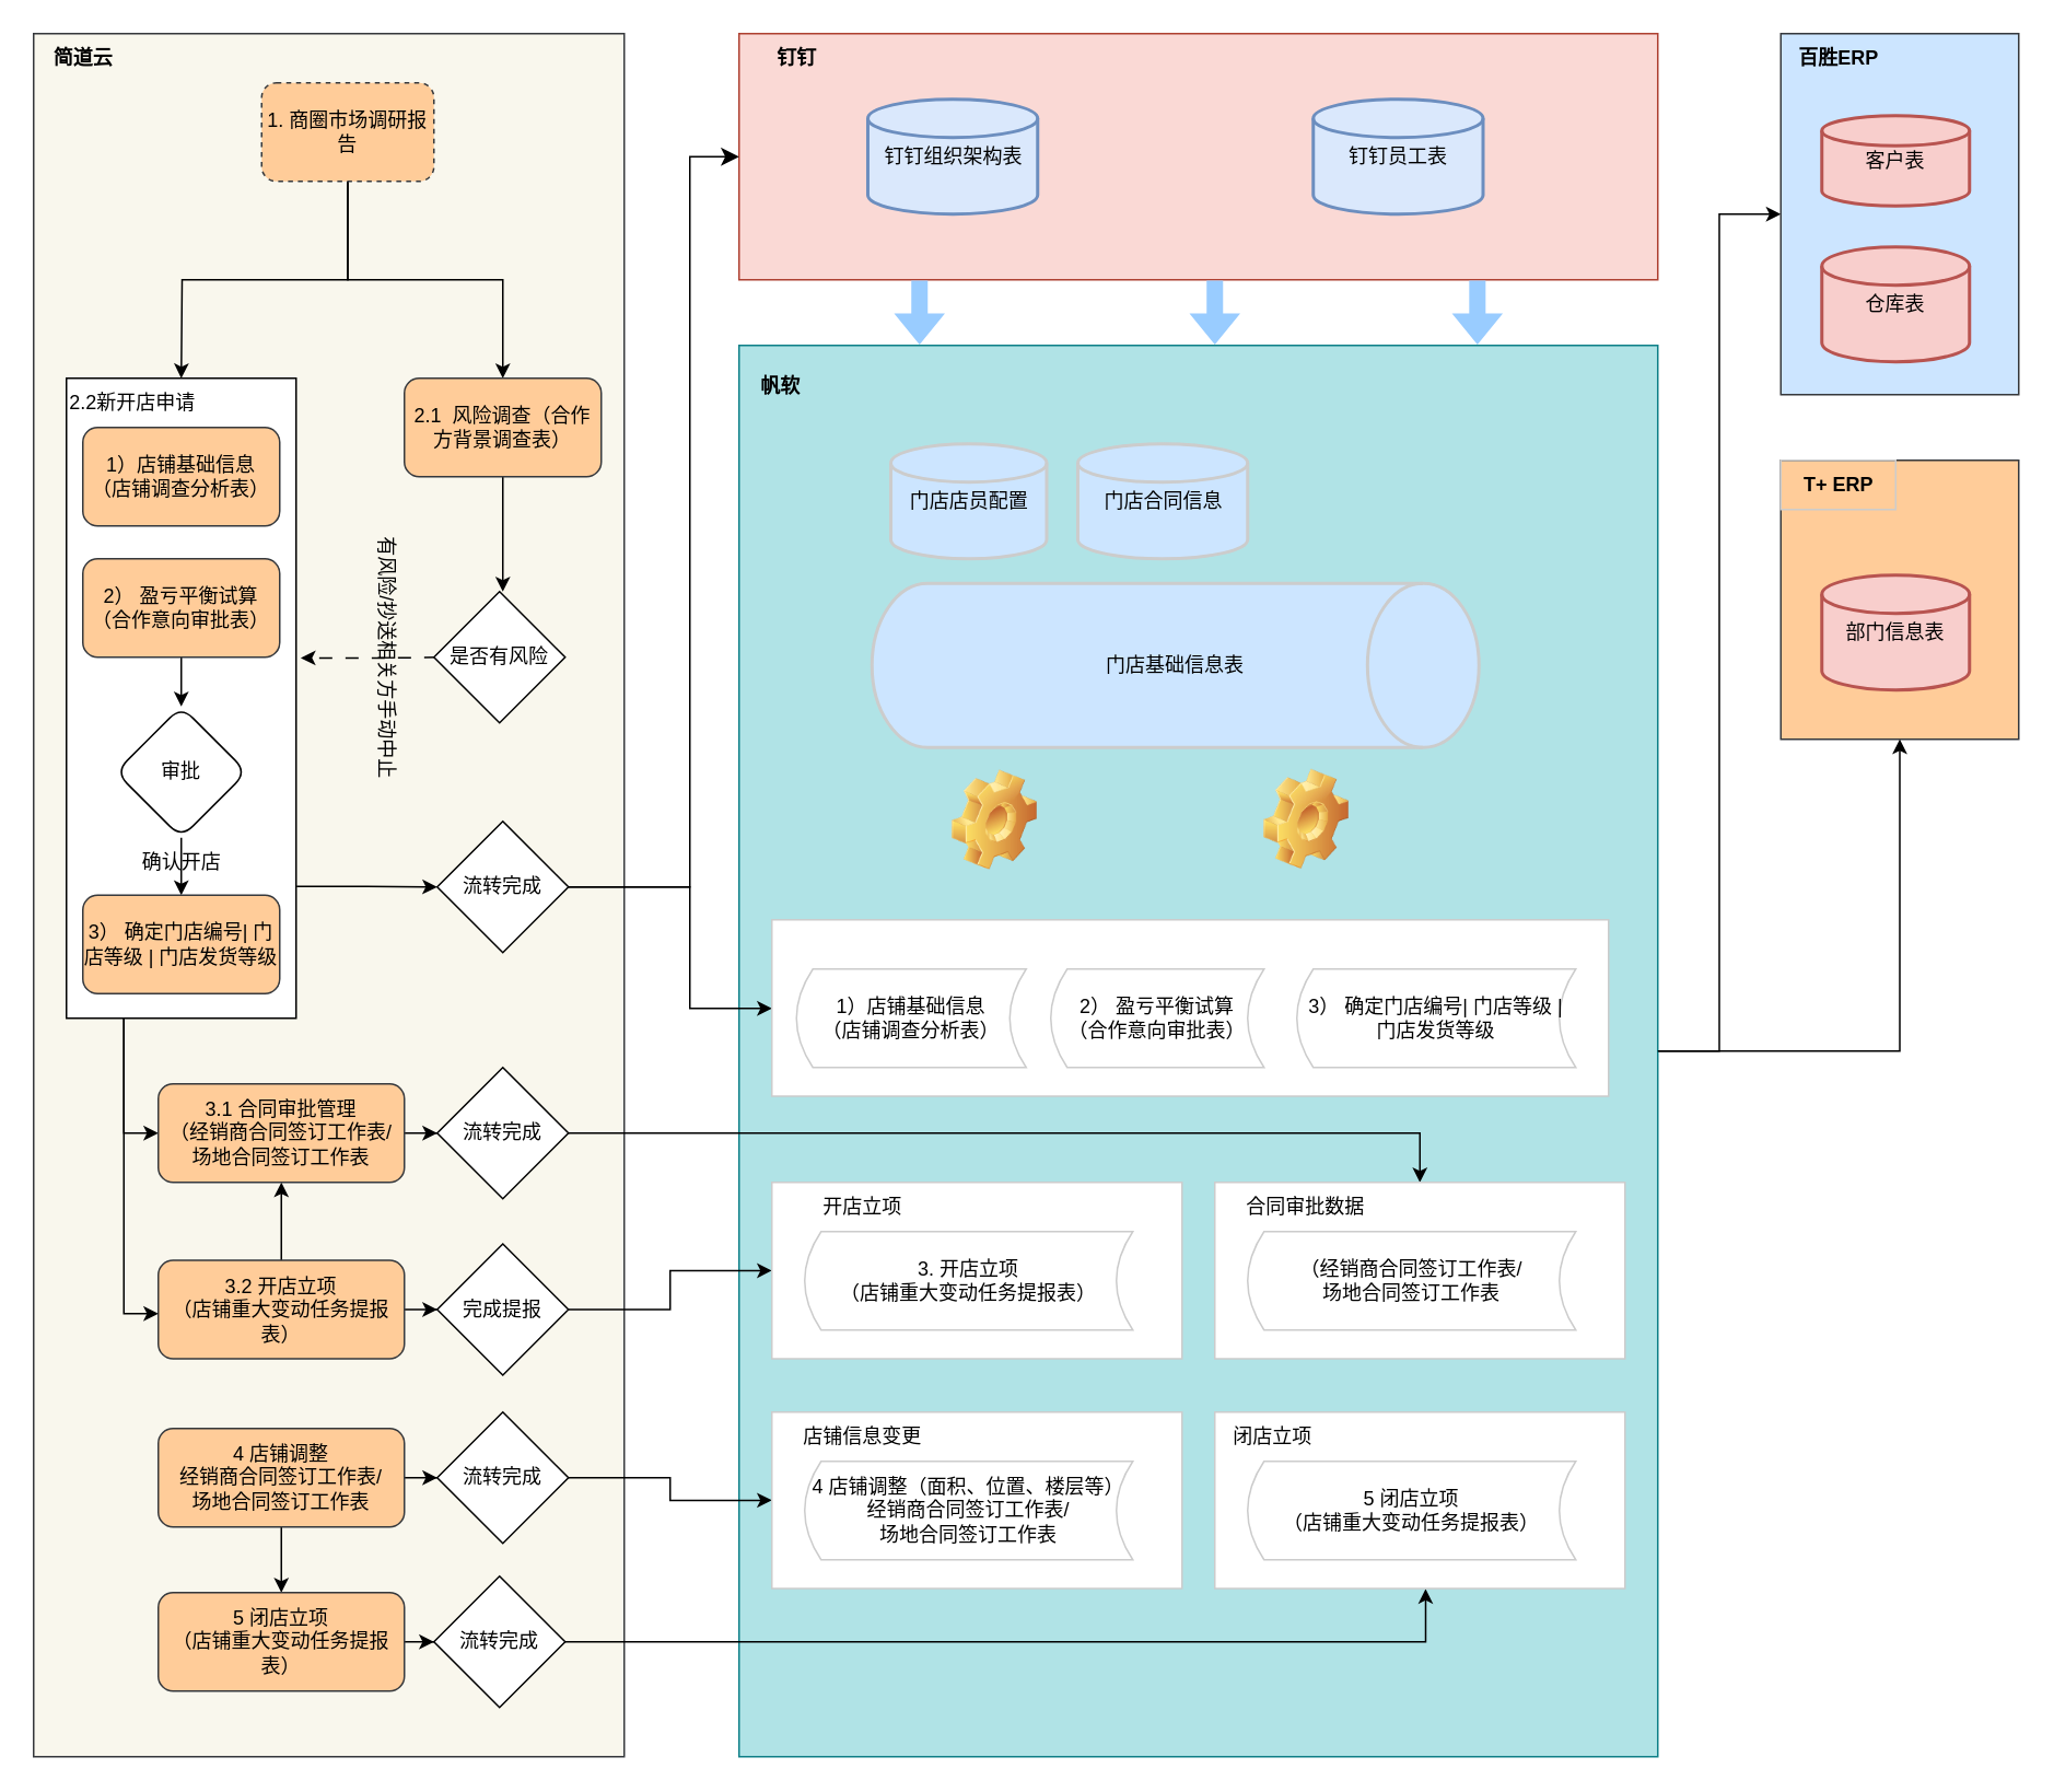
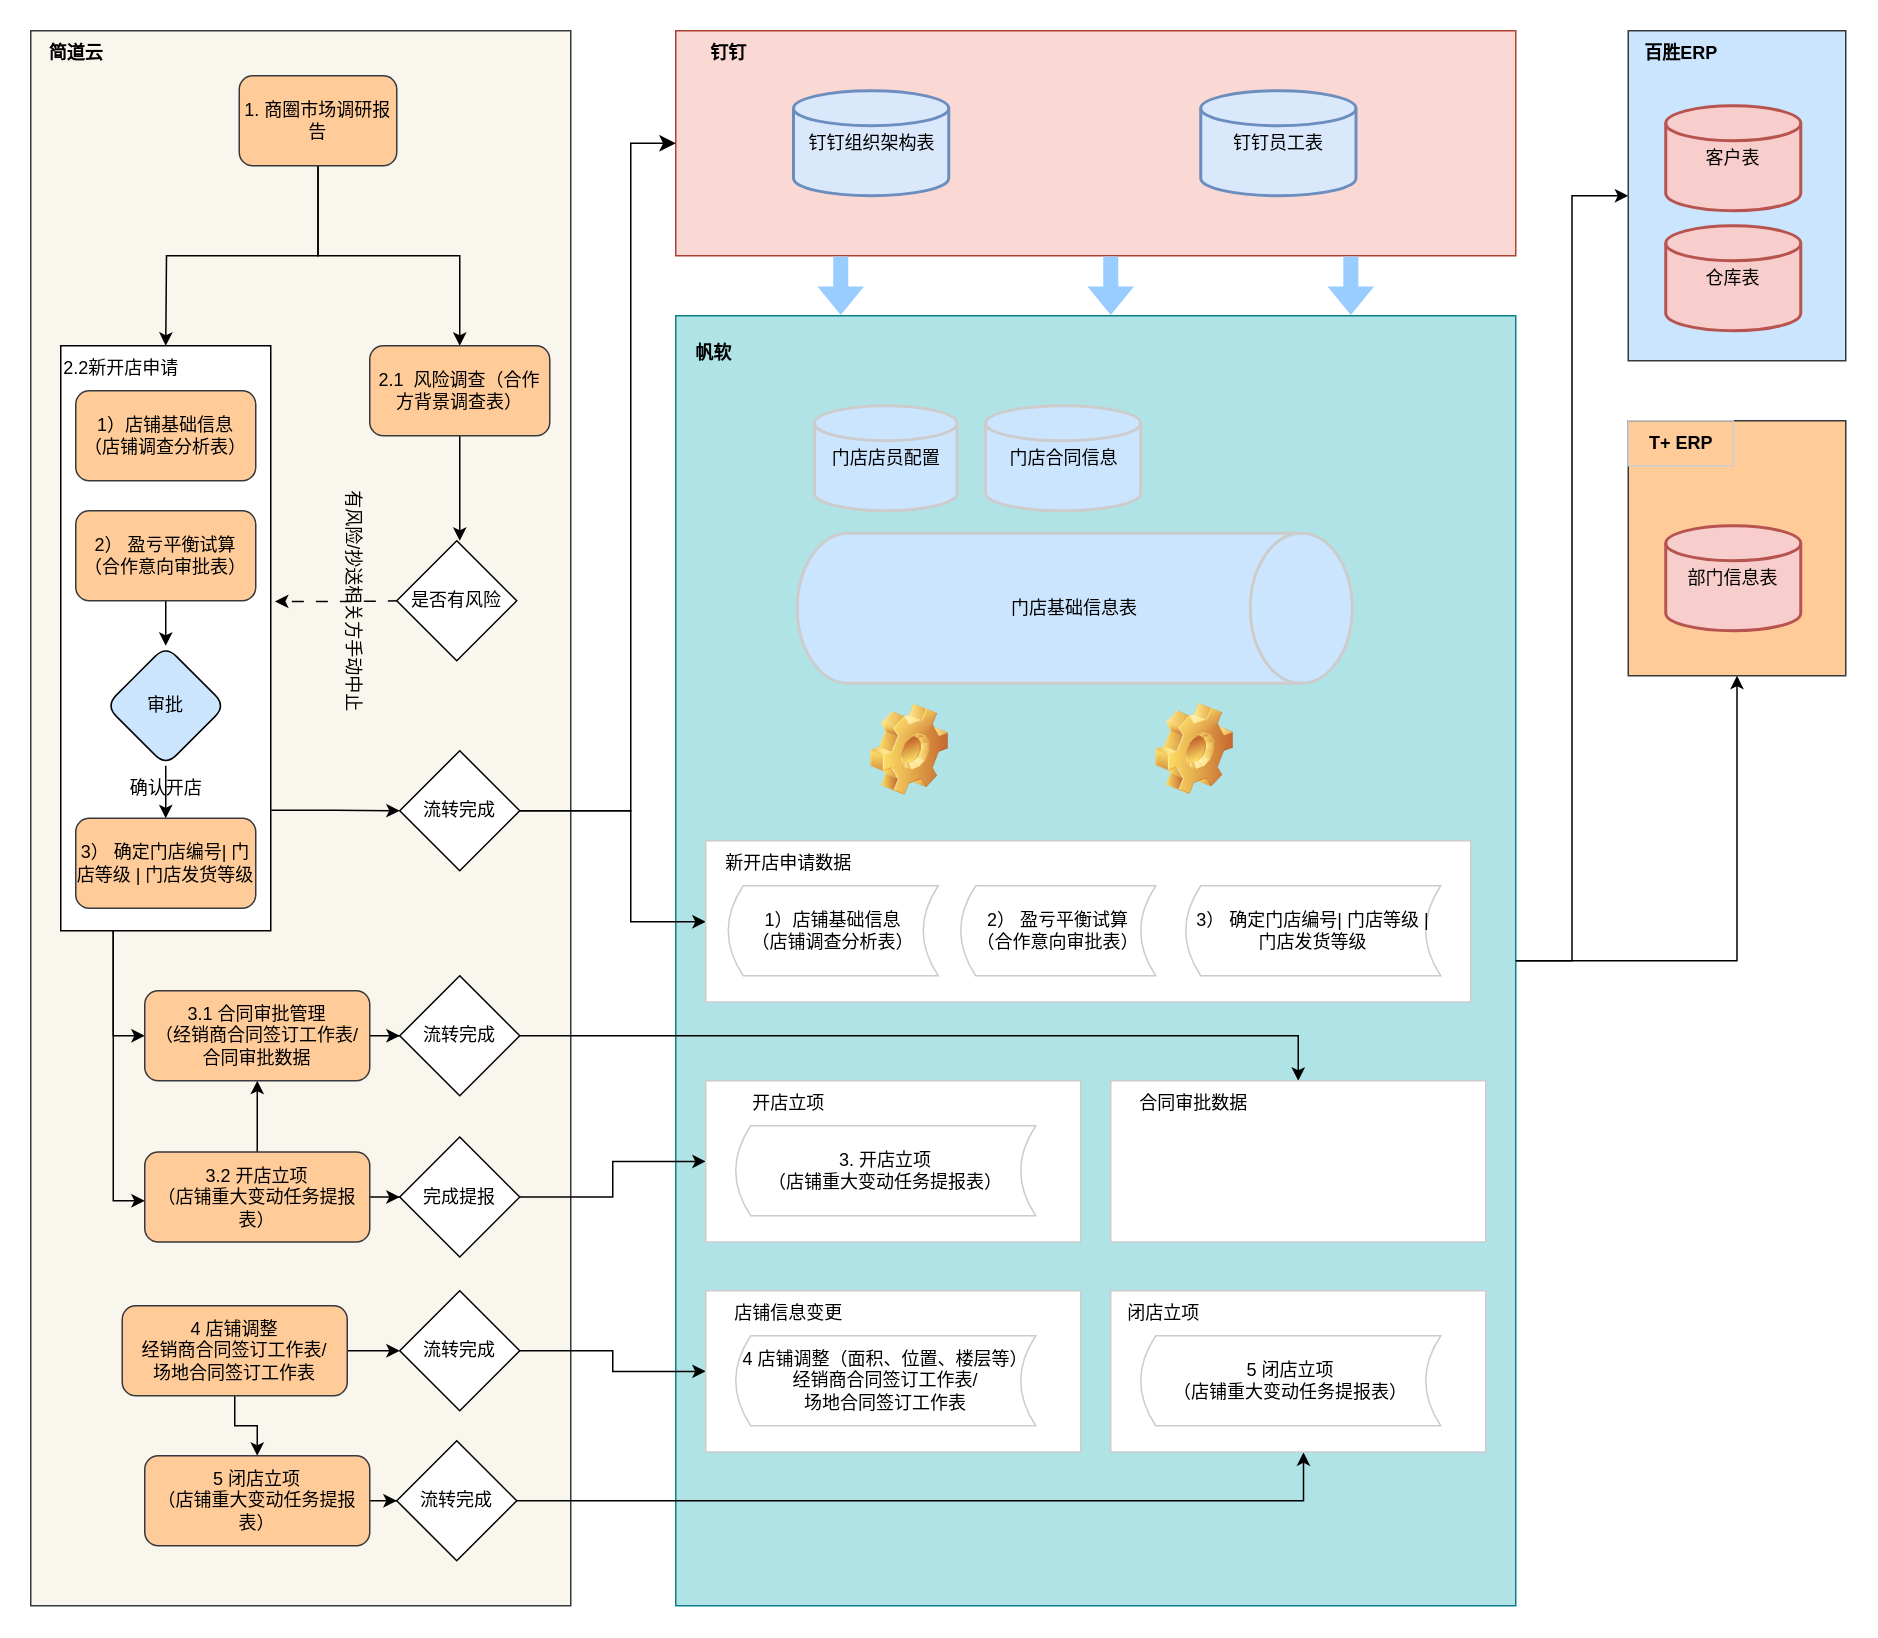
- <mxCell id="6" value="1. 商圈市场调研报告" style="rounded=1;whiteSpace=wrap;html=1;fillColor=#ffcc99;strokeColor=#36393d;dashed=1;" vertex="1" parent="1"><mxGeometry x="159" y="50" width="105" height="60" as="geometry" /></mxCell>
+ <mxCell id="6" value="1. 商圈市场调研报告" style="rounded=1;whiteSpace=wrap;html=1;fillColor=#ffcc99;strokeColor=#36393d;" vertex="1" parent="1"><mxGeometry x="159" y="50" width="105" height="60" as="geometry" /></mxCell>
- <mxCell id="65" value="客户表" style="strokeWidth=2;html=1;shape=mxgraph.flowchart.database;whiteSpace=wrap;strokeColor=#b85450;fillColor=#f8cecc;" vertex="1" parent="1"><mxGeometry x="1110" y="70" width="90" height="55" as="geometry" /></mxCell>
+ <mxCell id="65" value="客户表" style="strokeWidth=2;html=1;shape=mxgraph.flowchart.database;whiteSpace=wrap;strokeColor=#b85450;fillColor=#f8cecc;" vertex="1" parent="1"><mxGeometry x="1110" y="70" width="90" height="70" as="geometry" /></mxCell>
- <mxCell id="25" value="审批" style="rhombus;whiteSpace=wrap;html=1;rounded=1;" vertex="1" parent="1"><mxGeometry x="70" y="430" width="80" height="80" as="geometry" /></mxCell>
+ <mxCell id="25" value="审批" style="rhombus;whiteSpace=wrap;html=1;rounded=1;fillColor=#cce5ff;" vertex="1" parent="1"><mxGeometry x="70" y="430" width="80" height="80" as="geometry" /></mxCell>
+ <mxCell id="39" value="新开店申请数据" style="text;html=1;align=center;verticalAlign=middle;resizable=0;points=[];autosize=1;strokeColor=none;fillColor=none;" vertex="1" parent="1"><mxGeometry x="470" y="560" width="110" height="30" as="geometry" /></mxCell>
- <mxCell id="49" value="3.1 合同审批管理&lt;br&gt;&lt;div&gt;（经销商合同签订工作表/&lt;/div&gt;&lt;div&gt;场地合同签订工作表&lt;/div&gt;" style="rounded=1;whiteSpace=wrap;html=1;fillColor=#ffcc99;strokeColor=#36393d;" vertex="1" parent="1"><mxGeometry x="96" y="660" width="150" height="60" as="geometry" /></mxCell>
+ <mxCell id="49" value="3.1 合同审批管理&lt;br&gt;&lt;div&gt;（经销商合同签订工作表/&lt;/div&gt;&lt;div&gt;合同审批数据&lt;/div&gt;" style="rounded=1;whiteSpace=wrap;html=1;fillColor=#ffcc99;strokeColor=#36393d;" vertex="1" parent="1"><mxGeometry x="96" y="660" width="150" height="60" as="geometry" /></mxCell>
- <mxCell id="55" value="&lt;div&gt;（经销商合同签订工作表/&lt;/div&gt;&lt;div&gt;场地合同签订工作表&lt;/div&gt;" style="shape=dataStorage;whiteSpace=wrap;html=1;fixedSize=1;size=10;strokeColor=#CCCCCC;" vertex="1" parent="1"><mxGeometry x="760" y="750" width="200" height="60" as="geometry" /></mxCell>
- <mxCell id="73" value="4 店铺调整&lt;div&gt;&lt;div&gt;经销商合同签订工作表/&lt;/div&gt;&lt;div&gt;场地合同签订工作表&lt;/div&gt;&lt;/div&gt;" style="rounded=1;whiteSpace=wrap;html=1;fillColor=#ffcc99;strokeColor=#36393d;" vertex="1" parent="1"><mxGeometry x="96" y="870" width="150" height="60" as="geometry" /></mxCell>
+ <mxCell id="73" value="4 店铺调整&lt;div&gt;&lt;div&gt;经销商合同签订工作表/&lt;/div&gt;&lt;div&gt;场地合同签订工作表&lt;/div&gt;&lt;/div&gt;" style="rounded=1;whiteSpace=wrap;html=1;fillColor=#ffcc99;strokeColor=#36393d;" vertex="1" parent="1"><mxGeometry x="81" y="870" width="150" height="60" as="geometry" /></mxCell>
